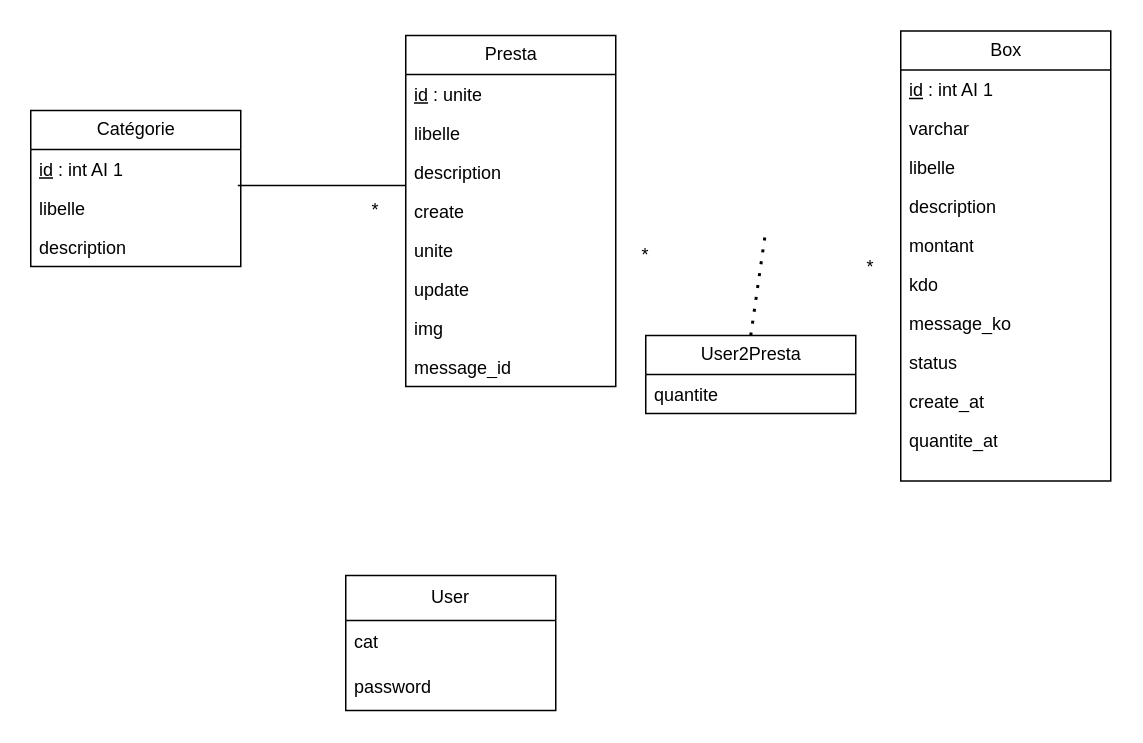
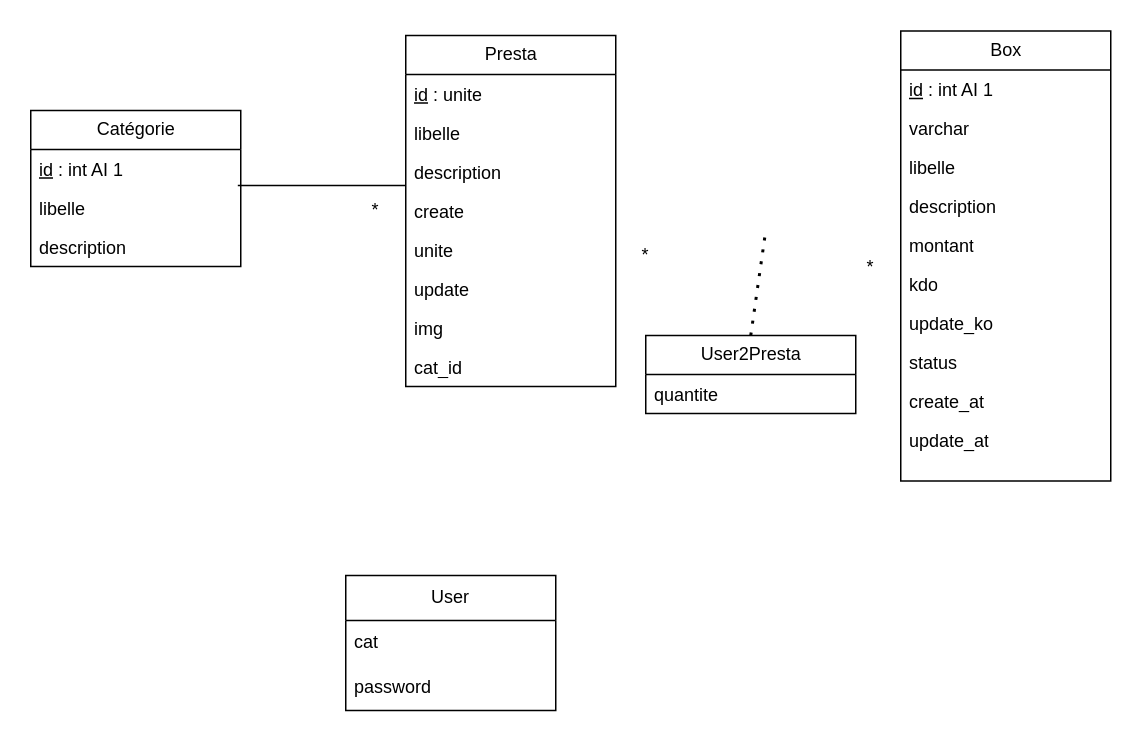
- <mxCell id="11" value="message_ko" style="text;strokeColor=none;fillColor=none;align=left;verticalAlign=top;spacingLeft=4;spacingRight=4;overflow=hidden;rotatable=0;points=[[0,0.5],[1,0.5]];portConstraint=eastwest;whiteSpace=wrap;html=1;" parent="4" vertex="1"><mxGeometry y="182" width="140" height="26" as="geometry" /></mxCell>
+ <mxCell id="11" value="update_ko" style="text;strokeColor=none;fillColor=none;align=left;verticalAlign=top;spacingLeft=4;spacingRight=4;overflow=hidden;rotatable=0;points=[[0,0.5],[1,0.5]];portConstraint=eastwest;whiteSpace=wrap;html=1;" parent="4" vertex="1"><mxGeometry y="182" width="140" height="26" as="geometry" /></mxCell>
- <mxCell id="27" value="message_id" style="text;strokeColor=none;fillColor=none;align=left;verticalAlign=top;spacingLeft=4;spacingRight=4;overflow=hidden;rotatable=0;points=[[0,0.5],[1,0.5]];portConstraint=eastwest;whiteSpace=wrap;html=1;" parent="19" vertex="1"><mxGeometry y="208" width="140" height="26" as="geometry" /></mxCell>
+ <mxCell id="27" value="cat_id" style="text;strokeColor=none;fillColor=none;align=left;verticalAlign=top;spacingLeft=4;spacingRight=4;overflow=hidden;rotatable=0;points=[[0,0.5],[1,0.5]];portConstraint=eastwest;whiteSpace=wrap;html=1;" parent="19" vertex="1"><mxGeometry y="208" width="140" height="26" as="geometry" /></mxCell>
- <mxCell id="14" value="quantite_at" style="text;strokeColor=none;fillColor=none;align=left;verticalAlign=top;spacingLeft=4;spacingRight=4;overflow=hidden;rotatable=0;points=[[0,0.5],[1,0.5]];portConstraint=eastwest;whiteSpace=wrap;html=1;" parent="4" vertex="1"><mxGeometry y="260" width="140" height="40" as="geometry" /></mxCell>
+ <mxCell id="14" value="update_at" style="text;strokeColor=none;fillColor=none;align=left;verticalAlign=top;spacingLeft=4;spacingRight=4;overflow=hidden;rotatable=0;points=[[0,0.5],[1,0.5]];portConstraint=eastwest;whiteSpace=wrap;html=1;" parent="4" vertex="1"><mxGeometry y="260" width="140" height="40" as="geometry" /></mxCell>
